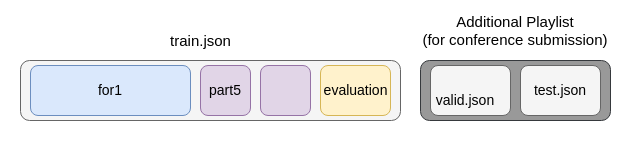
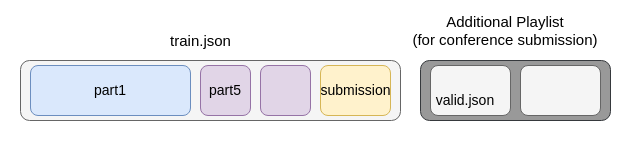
- <mxCell id="16" value="Additional Playlist &lt;br style=&quot;font-size: 15px;&quot;&gt;(for conference submission)" style="text;html=1;strokeColor=none;fillColor=none;align=center;verticalAlign=middle;whiteSpace=wrap;rounded=0;fontSize=15;fontStyle=0" parent="1" vertex="1"><mxGeometry x="416.25" y="20" width="197.5" height="20" as="geometry" /></mxCell>
+ <mxCell id="16" value="Additional Playlist &lt;br style=&quot;font-size: 15px;&quot;&gt;(for conference submission)" style="text;html=1;strokeColor=none;fillColor=none;align=center;verticalAlign=middle;whiteSpace=wrap;rounded=0;fontSize=15;fontStyle=0" parent="1" vertex="1"><mxGeometry x="406.25" y="20" width="197.5" height="20" as="geometry" /></mxCell>
- <mxCell id="14" value="for1" style="text;html=1;strokeColor=none;fillColor=none;align=center;verticalAlign=middle;whiteSpace=wrap;rounded=0;fontSize=14;fontStyle=0" parent="1" vertex="1"><mxGeometry x="76.25" y="80" width="67.5" height="20" as="geometry" /></mxCell>
+ <mxCell id="14" value="part1" style="text;html=1;strokeColor=none;fillColor=none;align=center;verticalAlign=middle;whiteSpace=wrap;rounded=0;fontSize=14;fontStyle=0" parent="1" vertex="1"><mxGeometry x="76.25" y="80" width="67.5" height="20" as="geometry" /></mxCell>
- <mxCell id="13" value="evaluation" style="text;html=1;strokeColor=none;fillColor=none;align=center;verticalAlign=middle;whiteSpace=wrap;rounded=0;fontSize=14;fontStyle=0" parent="1" vertex="1"><mxGeometry x="327.5" y="80" width="55" height="20" as="geometry" /></mxCell>
+ <mxCell id="13" value="submission" style="text;html=1;strokeColor=none;fillColor=none;align=center;verticalAlign=middle;whiteSpace=wrap;rounded=0;fontSize=14;fontStyle=0" parent="1" vertex="1"><mxGeometry x="327.5" y="80" width="55" height="20" as="geometry" /></mxCell>
- <mxCell id="11" value="test.json" style="text;html=1;strokeColor=none;fillColor=none;align=center;verticalAlign=middle;whiteSpace=wrap;rounded=0;fontSize=14;fontStyle=0" parent="1" vertex="1"><mxGeometry x="540" y="80" width="40" height="20" as="geometry" /></mxCell>
